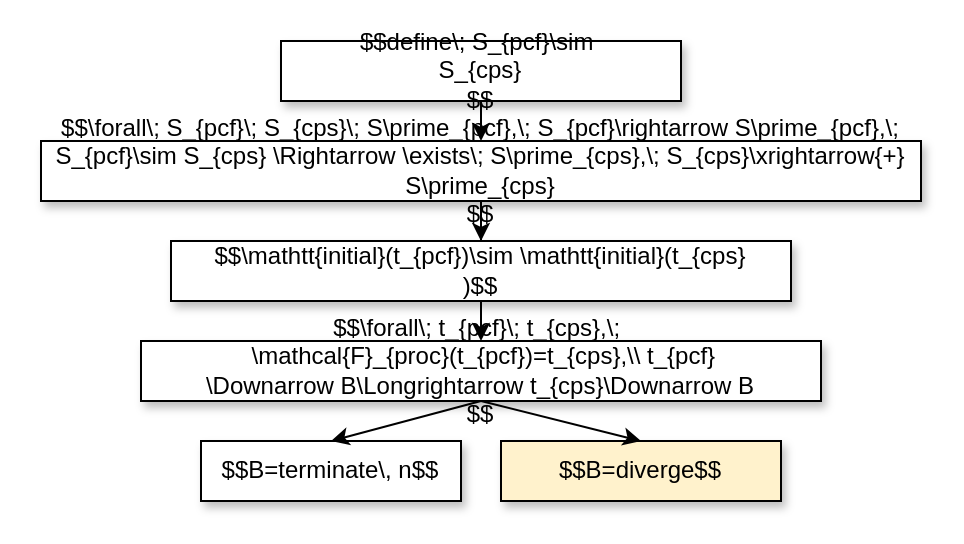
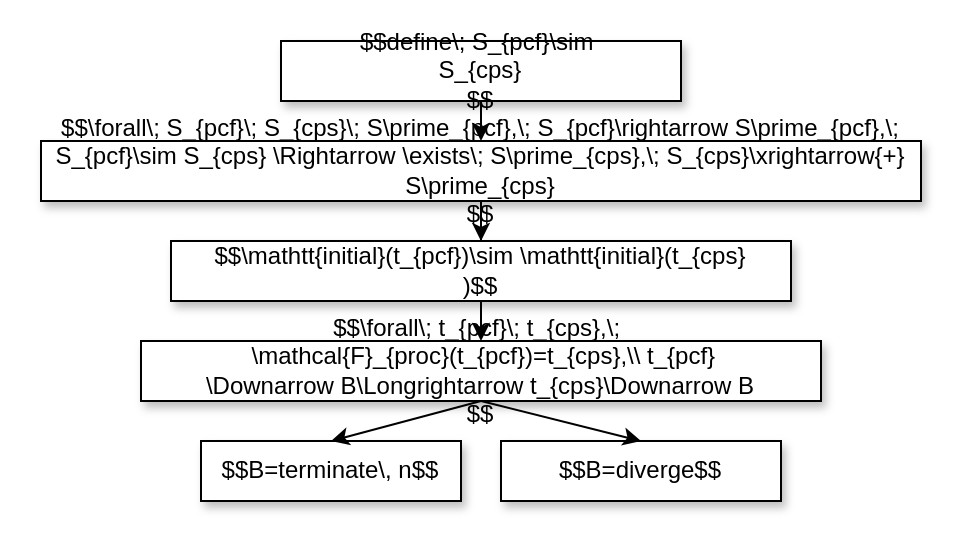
- <mxCell id="6" value="$$B=diverge$$" style="rounded=0;whiteSpace=wrap;html=1;shadow=1;fillColor=#fff2cc;" parent="1" vertex="1"><mxGeometry x="250" y="220" width="140" height="30" as="geometry" /></mxCell>
+ <mxCell id="6" value="$$B=diverge$$" style="rounded=0;whiteSpace=wrap;html=1;shadow=1;" parent="1" vertex="1"><mxGeometry x="250" y="220" width="140" height="30" as="geometry" /></mxCell>
